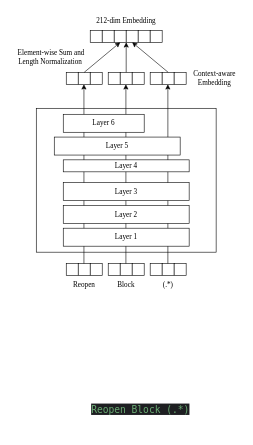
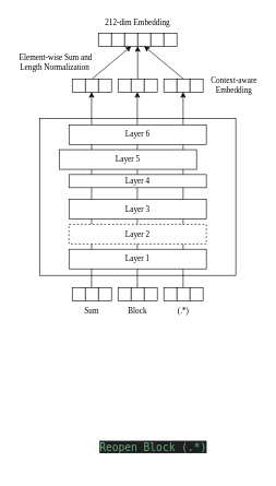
- <mxCell id="27" value="Layer 6" style="rounded=0;whiteSpace=wrap;html=1;fontFamily=Times New Roman;" vertex="1" parent="1"><mxGeometry x="105" y="190" width="135" height="30" as="geometry" /></mxCell>
+ <mxCell id="27" value="Layer 6" style="rounded=0;whiteSpace=wrap;html=1;fontFamily=Times New Roman;" vertex="1" parent="1"><mxGeometry x="105" y="190" width="210" height="30" as="geometry" /></mxCell>
- <mxCell id="24" value="Layer 2" style="rounded=0;whiteSpace=wrap;html=1;fontFamily=Times New Roman;" vertex="1" parent="1"><mxGeometry x="105" y="342" width="210" height="30" as="geometry" /></mxCell>
+ <mxCell id="24" value="Layer 2" style="rounded=0;whiteSpace=wrap;html=1;fontFamily=Times New Roman;dashed=1;" vertex="1" parent="1"><mxGeometry x="105" y="342" width="210" height="30" as="geometry" /></mxCell>
- <mxCell id="16" value="Reopen" style="text;html=1;strokeColor=none;fillColor=none;align=center;verticalAlign=middle;whiteSpace=wrap;rounded=0;fontFamily=Times New Roman;" vertex="1" parent="1"><mxGeometry x="110" y="459" width="60" height="30" as="geometry" /></mxCell>
+ <mxCell id="16" value="Sum" style="text;html=1;strokeColor=none;fillColor=none;align=center;verticalAlign=middle;whiteSpace=wrap;rounded=0;fontFamily=Times New Roman;" vertex="1" parent="1"><mxGeometry x="110" y="459" width="60" height="30" as="geometry" /></mxCell>
